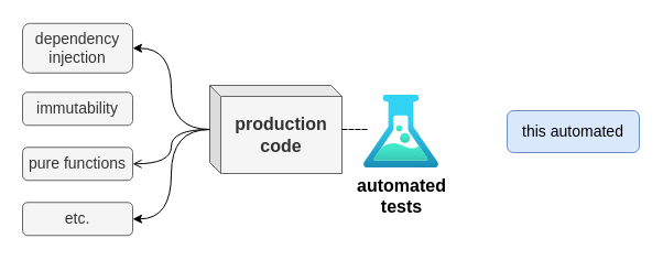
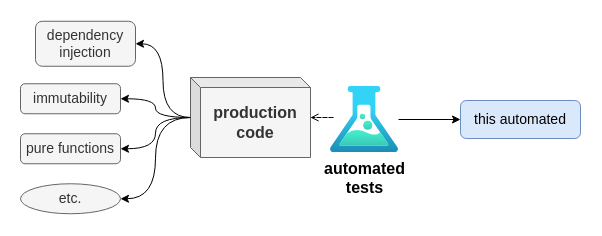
- <mxCell id="10" value="&lt;font style=&quot;font-size: 14px;&quot;&gt;dependency&lt;br&gt;injection&lt;/font&gt;" style="rounded=1;whiteSpace=wrap;html=1;fillColor=#f5f5f5;strokeColor=#666666;fontColor=#333333;" parent="1" vertex="1"><mxGeometry x="20" y="20.75" width="100" height="45" as="geometry" /></mxCell>
+ <mxCell id="10" value="&lt;font style=&quot;font-size: 14px;&quot;&gt;dependency&lt;br&gt;injection&lt;/font&gt;" style="rounded=1;whiteSpace=wrap;html=1;fillColor=#f5f5f5;strokeColor=#666666;fontColor=#333333;" parent="1" vertex="1"><mxGeometry x="35" y="20.75" width="100" height="45" as="geometry" /></mxCell>
+ <mxCell id="3" style="edgeStyle=orthogonalEdgeStyle;rounded=0;orthogonalLoop=1;jettySize=auto;html=1;curved=1;entryX=1;entryY=0.5;entryDx=0;entryDy=0;" parent="1" source="5" target="11" edge="1"><mxGeometry relative="1" as="geometry" /></mxCell>
- <mxCell id="8" style="edgeStyle=orthogonalEdgeStyle;rounded=0;orthogonalLoop=1;jettySize=auto;html=1;exitX=0.044;exitY=0.47;exitDx=0;exitDy=0;exitPerimeter=0;endArrow=none;startFill=0;dashed=1;" parent="1" source="7" target="5" edge="1"><mxGeometry relative="1" as="geometry" /></mxCell>
+ <mxCell id="8" style="edgeStyle=orthogonalEdgeStyle;rounded=0;orthogonalLoop=1;jettySize=auto;html=1;exitX=0.044;exitY=0.47;exitDx=0;exitDy=0;exitPerimeter=0;endArrow=open;startFill=0;dashed=1;" parent="1" source="7" target="5" edge="1"><mxGeometry relative="1" as="geometry" /></mxCell>
+ <mxCell id="6" style="edgeStyle=orthogonalEdgeStyle;rounded=0;orthogonalLoop=1;jettySize=auto;html=1;entryX=0;entryY=0.5;entryDx=0;entryDy=0;" parent="1" source="7" target="9" edge="1"><mxGeometry relative="1" as="geometry" /></mxCell>
- <mxCell id="13" style="edgeStyle=orthogonalEdgeStyle;rounded=0;orthogonalLoop=1;jettySize=auto;html=1;curved=1;entryX=1;entryY=0.5;entryDx=0;entryDy=0;endArrow=open;" parent="1" source="5" target="12" edge="1"><mxGeometry relative="1" as="geometry"><mxPoint x="200" y="127" as="sourcePoint" /><mxPoint x="130" y="182" as="targetPoint" /></mxGeometry></mxCell>
+ <mxCell id="13" style="edgeStyle=orthogonalEdgeStyle;rounded=0;orthogonalLoop=1;jettySize=auto;html=1;curved=1;entryX=1;entryY=0.5;entryDx=0;entryDy=0;" parent="1" source="5" target="12" edge="1"><mxGeometry relative="1" as="geometry"><mxPoint x="200" y="127" as="sourcePoint" /><mxPoint x="130" y="182" as="targetPoint" /></mxGeometry></mxCell>
- <mxCell id="14" value="&lt;span style=&quot;font-size: 14px;&quot;&gt;etc.&lt;/span&gt;" style="rounded=1;whiteSpace=wrap;html=1;fillColor=#f5f5f5;strokeColor=#666666;fontColor=#333333;" parent="1" vertex="1"><mxGeometry x="20" y="183.25" width="100" height="30" as="geometry" /></mxCell>
+ <mxCell id="14" value="&lt;span style=&quot;font-size: 14px;&quot;&gt;etc.&lt;/span&gt;" style="ellipse;whiteSpace=wrap;html=1;fillColor=#f5f5f5;strokeColor=#666666;fontColor=#333333;" parent="1" vertex="1"><mxGeometry x="20" y="183.25" width="100" height="30" as="geometry" /></mxCell>
